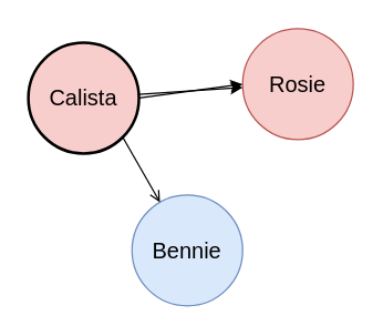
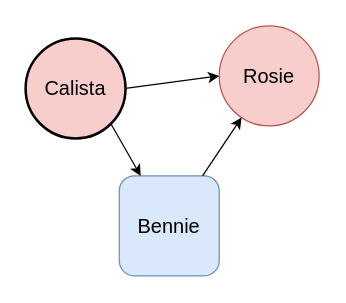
- <mxCell id="6" value="" style="endArrow=none;html=1;startArrow=classic;startFill=1;endFill=0;" parent="1" source="3" target="2" edge="1"><mxGeometry width="50" height="50" relative="1" as="geometry"><mxPoint x="47.426" y="92.426" as="sourcePoint" /><mxPoint x="113.464" y="198.956" as="targetPoint" /></mxGeometry></mxCell>
+ <mxCell id="6" value="" style="endArrow=none;html=1;startArrow=classic;startFill=1;endFill=0;" parent="1" source="3" target="4" edge="1"><mxGeometry width="50" height="50" relative="1" as="geometry"><mxPoint x="47.426" y="92.426" as="sourcePoint" /><mxPoint x="113.464" y="198.956" as="targetPoint" /></mxGeometry></mxCell>
- <mxCell id="5" value="" style="endArrow=open;html=1;exitX=1;exitY=1;exitDx=0;exitDy=0;" parent="1" source="2" target="4" edge="1"><mxGeometry width="50" height="50" relative="1" as="geometry"><mxPoint x="35" y="90" as="sourcePoint" /><mxPoint x="85" y="180" as="targetPoint" /></mxGeometry></mxCell>
+ <mxCell id="5" value="" style="endArrow=classic;html=1;exitX=1;exitY=1;exitDx=0;exitDy=0;" parent="1" source="2" target="4" edge="1"><mxGeometry width="50" height="50" relative="1" as="geometry"><mxPoint x="35" y="90" as="sourcePoint" /><mxPoint x="85" y="180" as="targetPoint" /></mxGeometry></mxCell>
- <mxCell id="4" value="&lt;font style=&quot;font-size: 16px&quot;&gt;Bennie&lt;/font&gt;" style="ellipse;whiteSpace=wrap;html=1;aspect=fixed;fillColor=#dae8fc;strokeColor=#6c8ebf;" parent="1" vertex="1"><mxGeometry x="95" y="140" width="80" height="80" as="geometry" /></mxCell>
+ <mxCell id="4" value="&lt;font style=&quot;font-size: 16px&quot;&gt;Bennie&lt;/font&gt;" style="whiteSpace=wrap;html=1;aspect=fixed;fillColor=#dae8fc;strokeColor=#6c8ebf;rounded=1;" parent="1" vertex="1"><mxGeometry x="95" y="140" width="80" height="80" as="geometry" /></mxCell>
